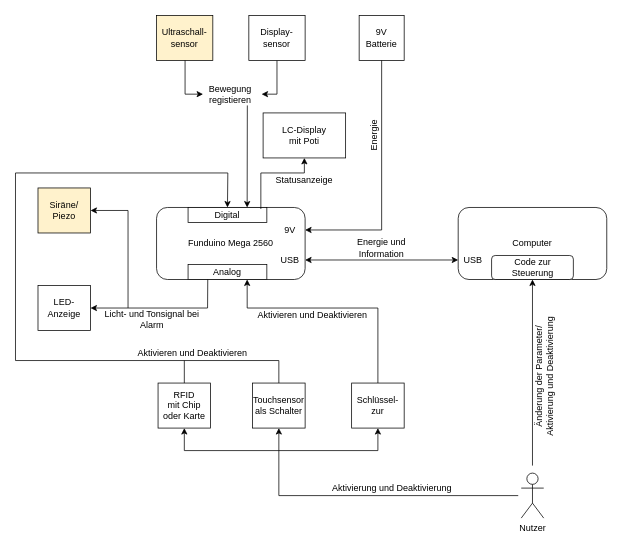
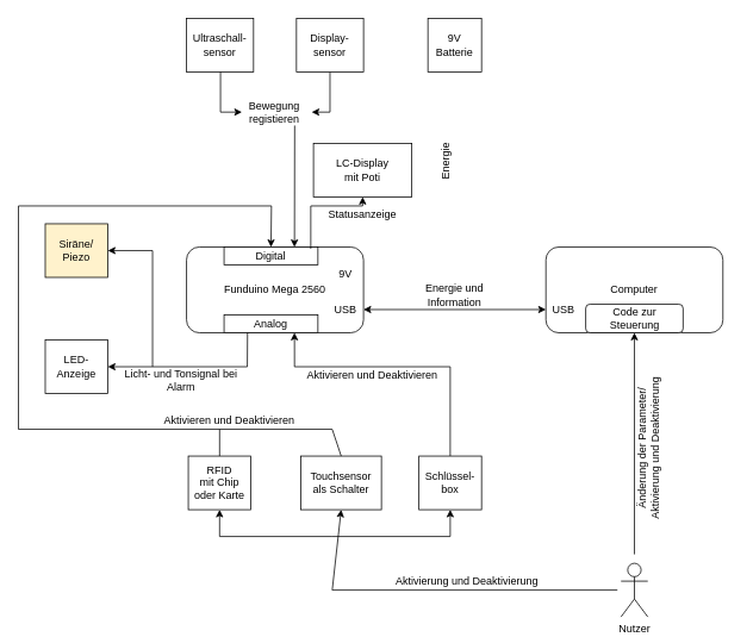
- <mxCell id="17" value="Ultraschall-sensor" style="rounded=0;whiteSpace=wrap;html=1;fillColor=#fff2cc;" parent="1" vertex="1"><mxGeometry x="208" y="20" width="75" height="60" as="geometry" /></mxCell>
+ <mxCell id="17" value="Ultraschall-sensor" style="rounded=0;whiteSpace=wrap;html=1;" parent="1" vertex="1"><mxGeometry x="208" y="20" width="75" height="60" as="geometry" /></mxCell>
- <mxCell id="22" value="LC-Display&lt;br&gt;mit Poti" style="rounded=0;whiteSpace=wrap;html=1;" parent="1" vertex="1"><mxGeometry x="350" y="150" width="110" height="60" as="geometry" /></mxCell>
+ <mxCell id="22" value="LC-Display&lt;br&gt;mit Poti" style="rounded=0;whiteSpace=wrap;html=1;" parent="1" vertex="1"><mxGeometry x="350" y="160" width="110" height="60" as="geometry" /></mxCell>
- <mxCell id="11" value="" style="endArrow=classic;html=1;exitX=0.5;exitY=1;exitDx=0;exitDy=0;entryX=1;entryY=0.5;entryDx=0;entryDy=0;rounded=0;" parent="1" source="10" target="4" edge="1"><mxGeometry width="50" height="50" relative="1" as="geometry"><mxPoint x="210" y="440" as="sourcePoint" /><mxPoint x="508" y="300" as="targetPoint" /><Array as="points"><mxPoint x="508" y="306" /></Array></mxGeometry></mxCell>
- <mxCell id="25" value="Touchsensor&lt;br&gt;als Schalter" style="rounded=0;whiteSpace=wrap;html=1;" parent="1" vertex="1"><mxGeometry x="336" y="510" width="70" height="60" as="geometry" /></mxCell>
+ <mxCell id="25" value="Touchsensor&lt;br&gt;als Schalter" style="rounded=0;whiteSpace=wrap;html=1;" parent="1" vertex="1"><mxGeometry x="336" y="510" width="90" height="60" as="geometry" /></mxCell>
- <mxCell id="27" value="Schlüssel-&lt;br&gt;zur" style="rounded=0;whiteSpace=wrap;html=1;" parent="1" vertex="1"><mxGeometry x="468" y="510" width="70" height="60" as="geometry" /></mxCell>
+ <mxCell id="27" value="Schlüssel-&lt;br&gt;box" style="rounded=0;whiteSpace=wrap;html=1;" parent="1" vertex="1"><mxGeometry x="468" y="510" width="70" height="60" as="geometry" /></mxCell>
